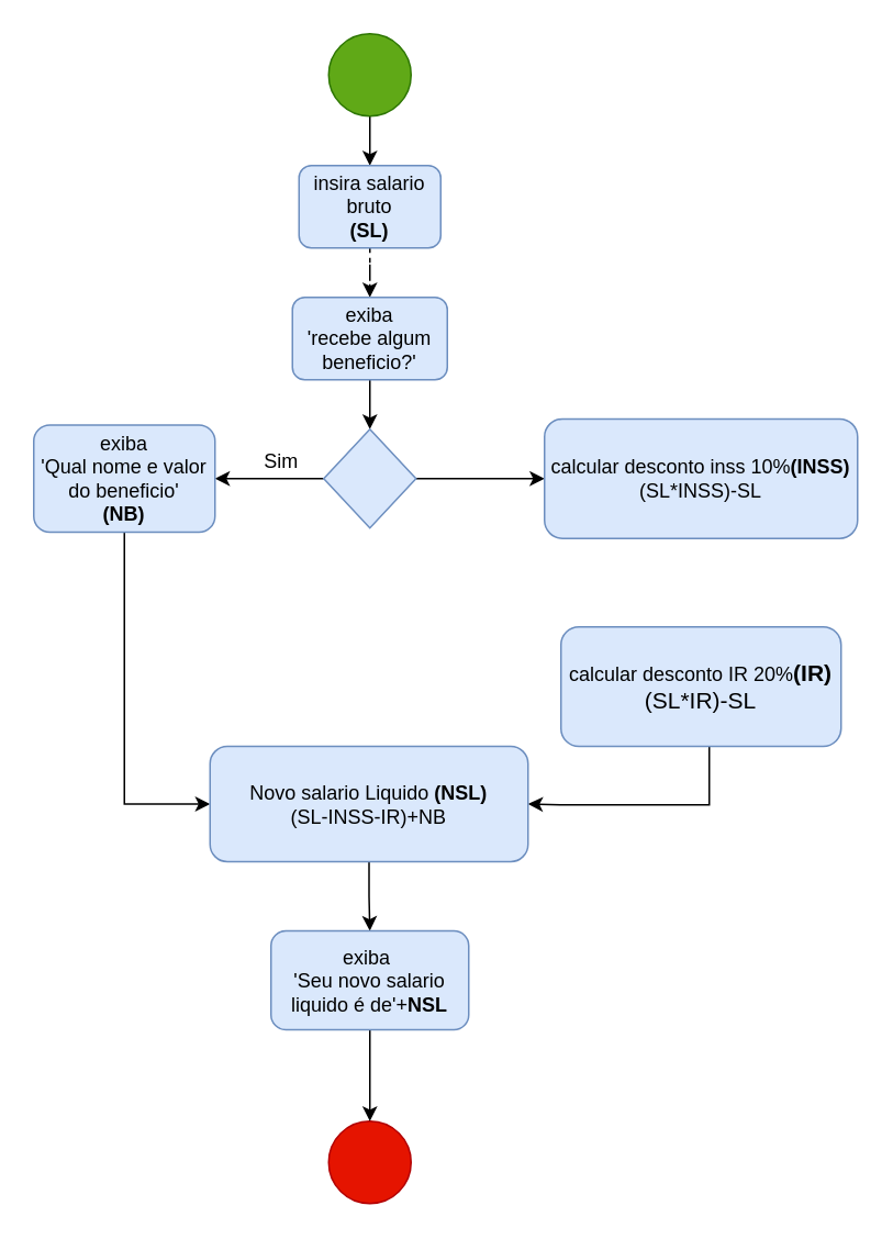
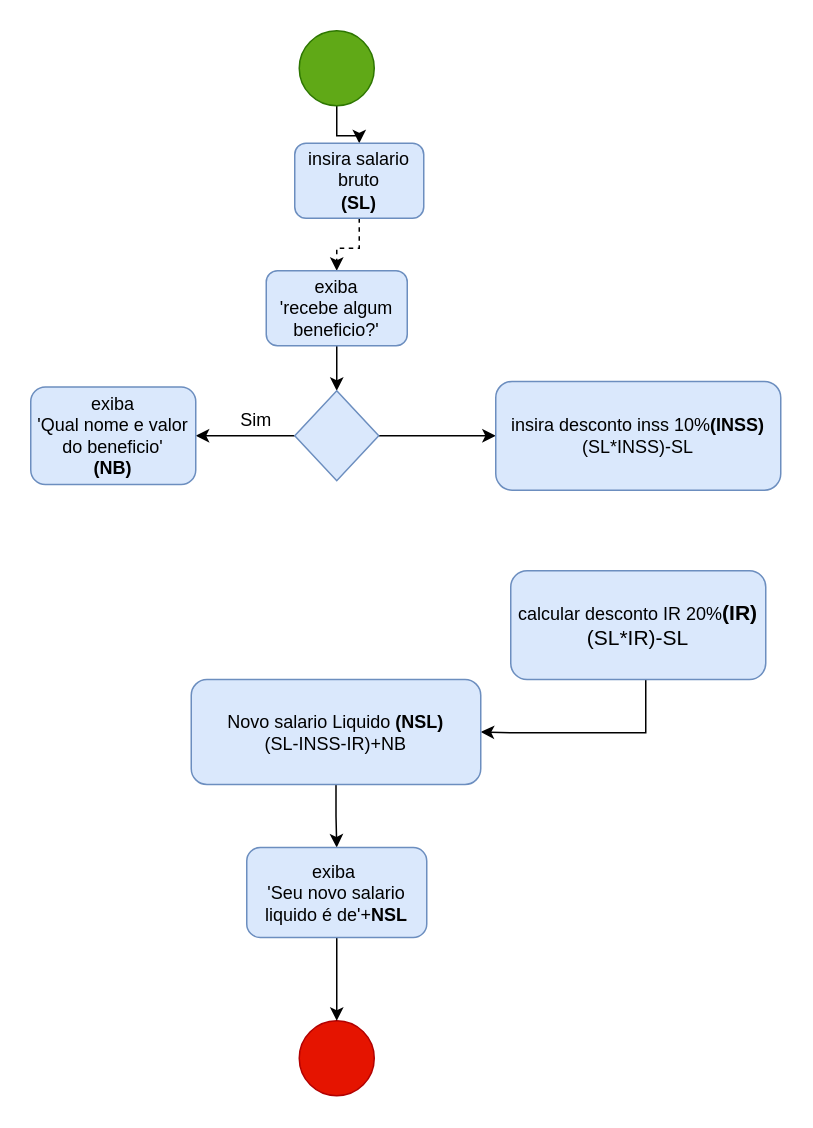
- <mxCell id="5" value="insira salario bruto&lt;br&gt;&lt;b&gt;(SL)&lt;/b&gt;" style="rounded=1;whiteSpace=wrap;html=1;fillColor=#dae8fc;strokeColor=#6c8ebf;" vertex="1" parent="1"><mxGeometry x="181" y="100" width="86" height="50" as="geometry" /></mxCell>
+ <mxCell id="5" value="insira salario bruto&lt;br&gt;&lt;b&gt;(SL)&lt;/b&gt;" style="rounded=1;whiteSpace=wrap;html=1;fillColor=#dae8fc;strokeColor=#6c8ebf;" vertex="1" parent="1"><mxGeometry x="196" y="95" width="86" height="50" as="geometry" /></mxCell>
- <mxCell id="11" value="calcular desconto inss 10%&lt;font style=&quot;font-size: 12px&quot;&gt;&lt;b&gt;(INSS)&lt;/b&gt;&lt;br&gt;(SL*INSS)-SL&lt;br&gt;&lt;/font&gt;" style="rounded=1;whiteSpace=wrap;html=1;fillColor=#dae8fc;strokeColor=#6c8ebf;" vertex="1" parent="1"><mxGeometry x="330" y="253.75" width="190" height="72.5" as="geometry" /></mxCell>
+ <mxCell id="11" value="insira desconto inss 10%&lt;font style=&quot;font-size: 12px&quot;&gt;&lt;b&gt;(INSS)&lt;/b&gt;&lt;br&gt;(SL*INSS)-SL&lt;br&gt;&lt;/font&gt;" style="rounded=1;whiteSpace=wrap;html=1;fillColor=#dae8fc;strokeColor=#6c8ebf;" vertex="1" parent="1"><mxGeometry x="330" y="253.75" width="190" height="72.5" as="geometry" /></mxCell>
- <mxCell id="15" style="edgeStyle=orthogonalEdgeStyle;rounded=0;orthogonalLoop=1;jettySize=auto;html=1;entryX=0;entryY=0.5;entryDx=0;entryDy=0;fontSize=12;" edge="1" parent="1" source="16" target="19"><mxGeometry relative="1" as="geometry" /></mxCell>
